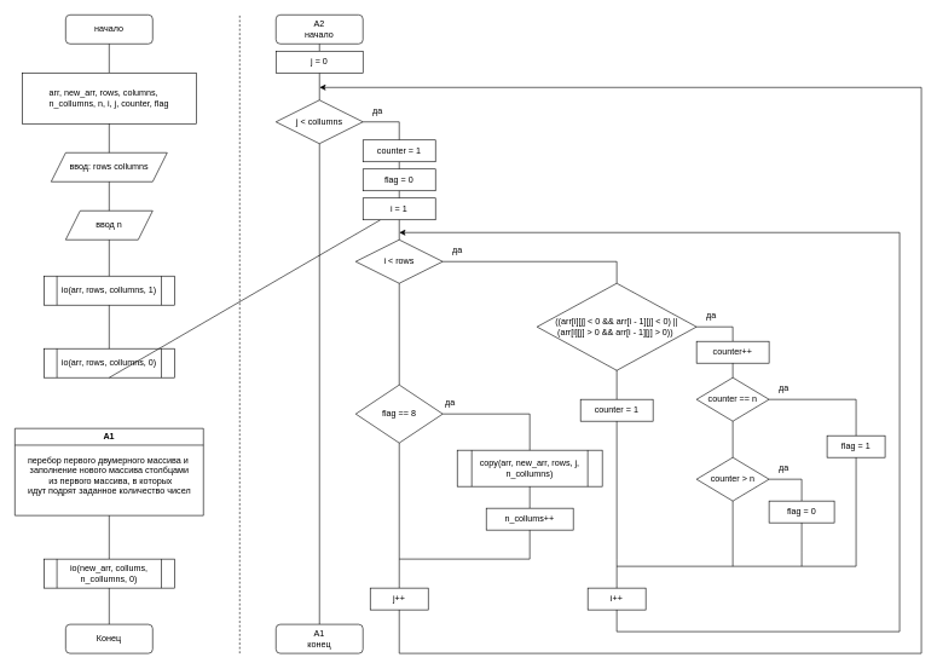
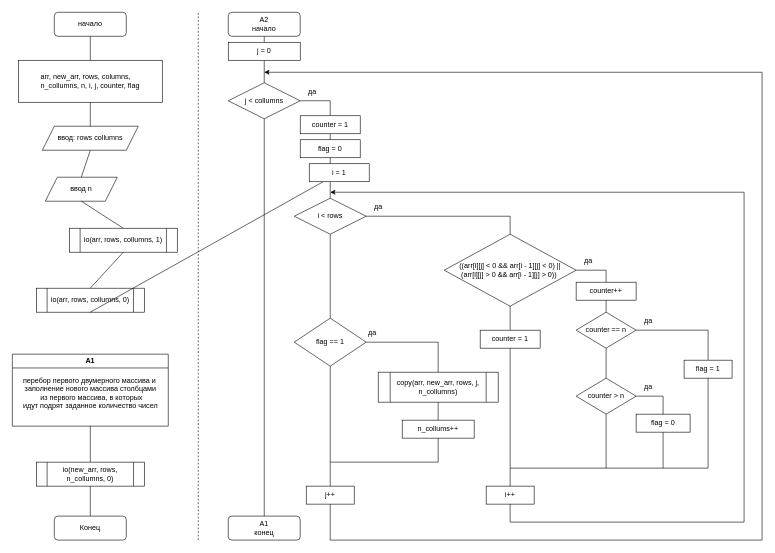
- <mxCell id="32" value="i = 1" style="rounded=0;whiteSpace=wrap;html=1;" parent="1" vertex="1"><mxGeometry x="500" y="272.5" width="100" height="30" as="geometry" /></mxCell>
+ <mxCell id="32" value="i = 1" style="rounded=0;whiteSpace=wrap;html=1;" parent="1" vertex="1"><mxGeometry x="515" y="272.5" width="100" height="30" as="geometry" /></mxCell>
- <mxCell id="7" value="ввод n" style="shape=parallelogram;perimeter=parallelogramPerimeter;whiteSpace=wrap;html=1;fixedSize=1;" parent="1" vertex="1"><mxGeometry x="90" y="290" width="120" height="40" as="geometry" /></mxCell>
+ <mxCell id="7" value="ввод n" style="shape=parallelogram;perimeter=parallelogramPerimeter;whiteSpace=wrap;html=1;fixedSize=1;" parent="1" vertex="1"><mxGeometry x="75" y="295" width="120" height="40" as="geometry" /></mxCell>
- <mxCell id="9" value="io(arr, rows, collumns, 1)" style="shape=process;whiteSpace=wrap;html=1;backgroundOutline=1;" parent="1" vertex="1"><mxGeometry x="60" y="380" width="180" height="40" as="geometry" /></mxCell>
+ <mxCell id="9" value="io(arr, rows, collumns, 1)" style="shape=process;whiteSpace=wrap;html=1;backgroundOutline=1;" parent="1" vertex="1"><mxGeometry x="115" y="380" width="180" height="40" as="geometry" /></mxCell>
- <mxCell id="51" value="flag == 8" style="rhombus;whiteSpace=wrap;html=1;" parent="1" vertex="1"><mxGeometry x="490" y="530" width="120" height="80" as="geometry" /></mxCell>
+ <mxCell id="51" value="flag == 1" style="rhombus;whiteSpace=wrap;html=1;" parent="1" vertex="1"><mxGeometry x="490" y="530" width="120" height="80" as="geometry" /></mxCell>
- <mxCell id="17" value="io(new_arr, collums, n_collumns, 0)" style="shape=process;whiteSpace=wrap;html=1;backgroundOutline=1;" parent="1" vertex="1"><mxGeometry x="60" y="770" width="180" height="40" as="geometry" /></mxCell>
+ <mxCell id="17" value="io(new_arr, rows, n_collumns, 0)" style="shape=process;whiteSpace=wrap;html=1;backgroundOutline=1;" parent="1" vertex="1"><mxGeometry x="60" y="770" width="180" height="40" as="geometry" /></mxCell>
